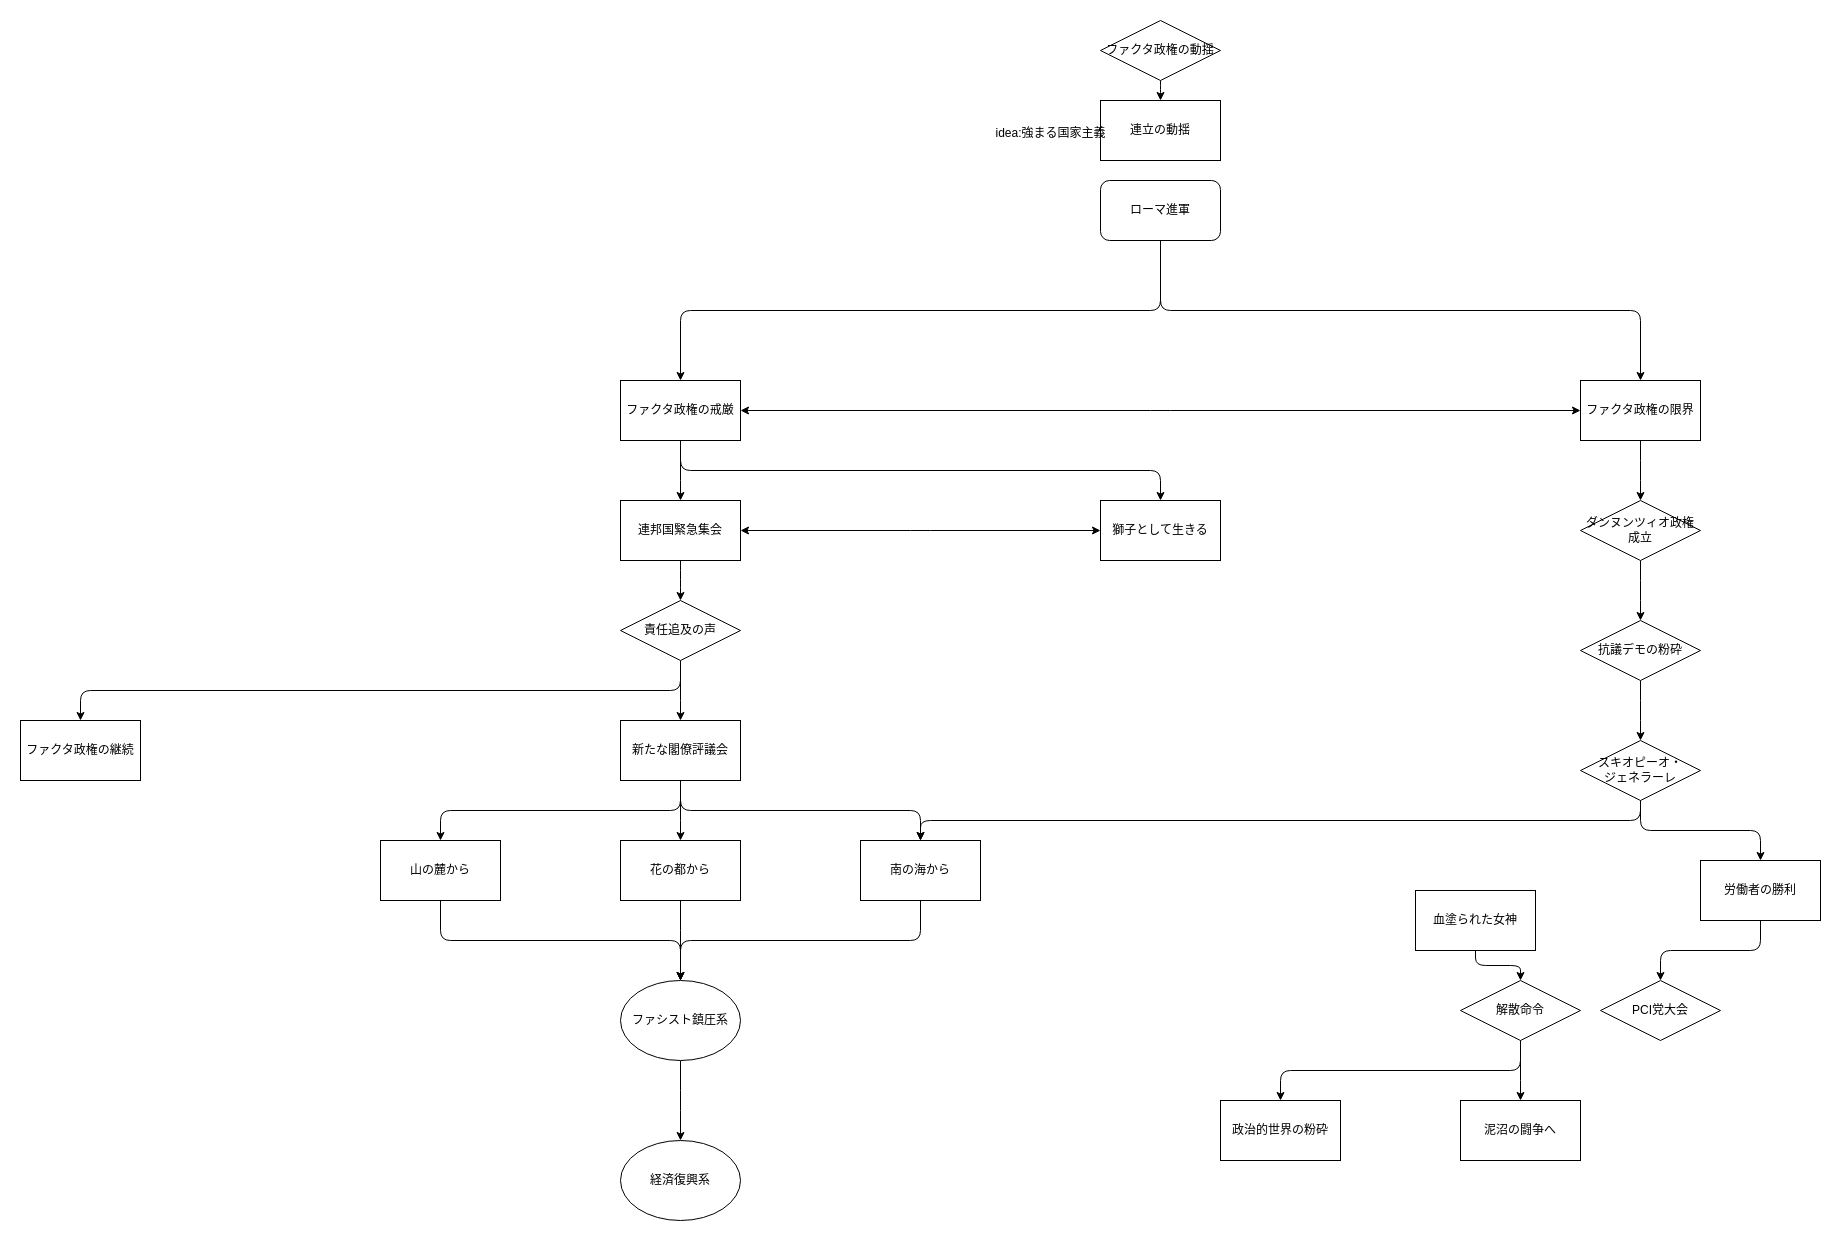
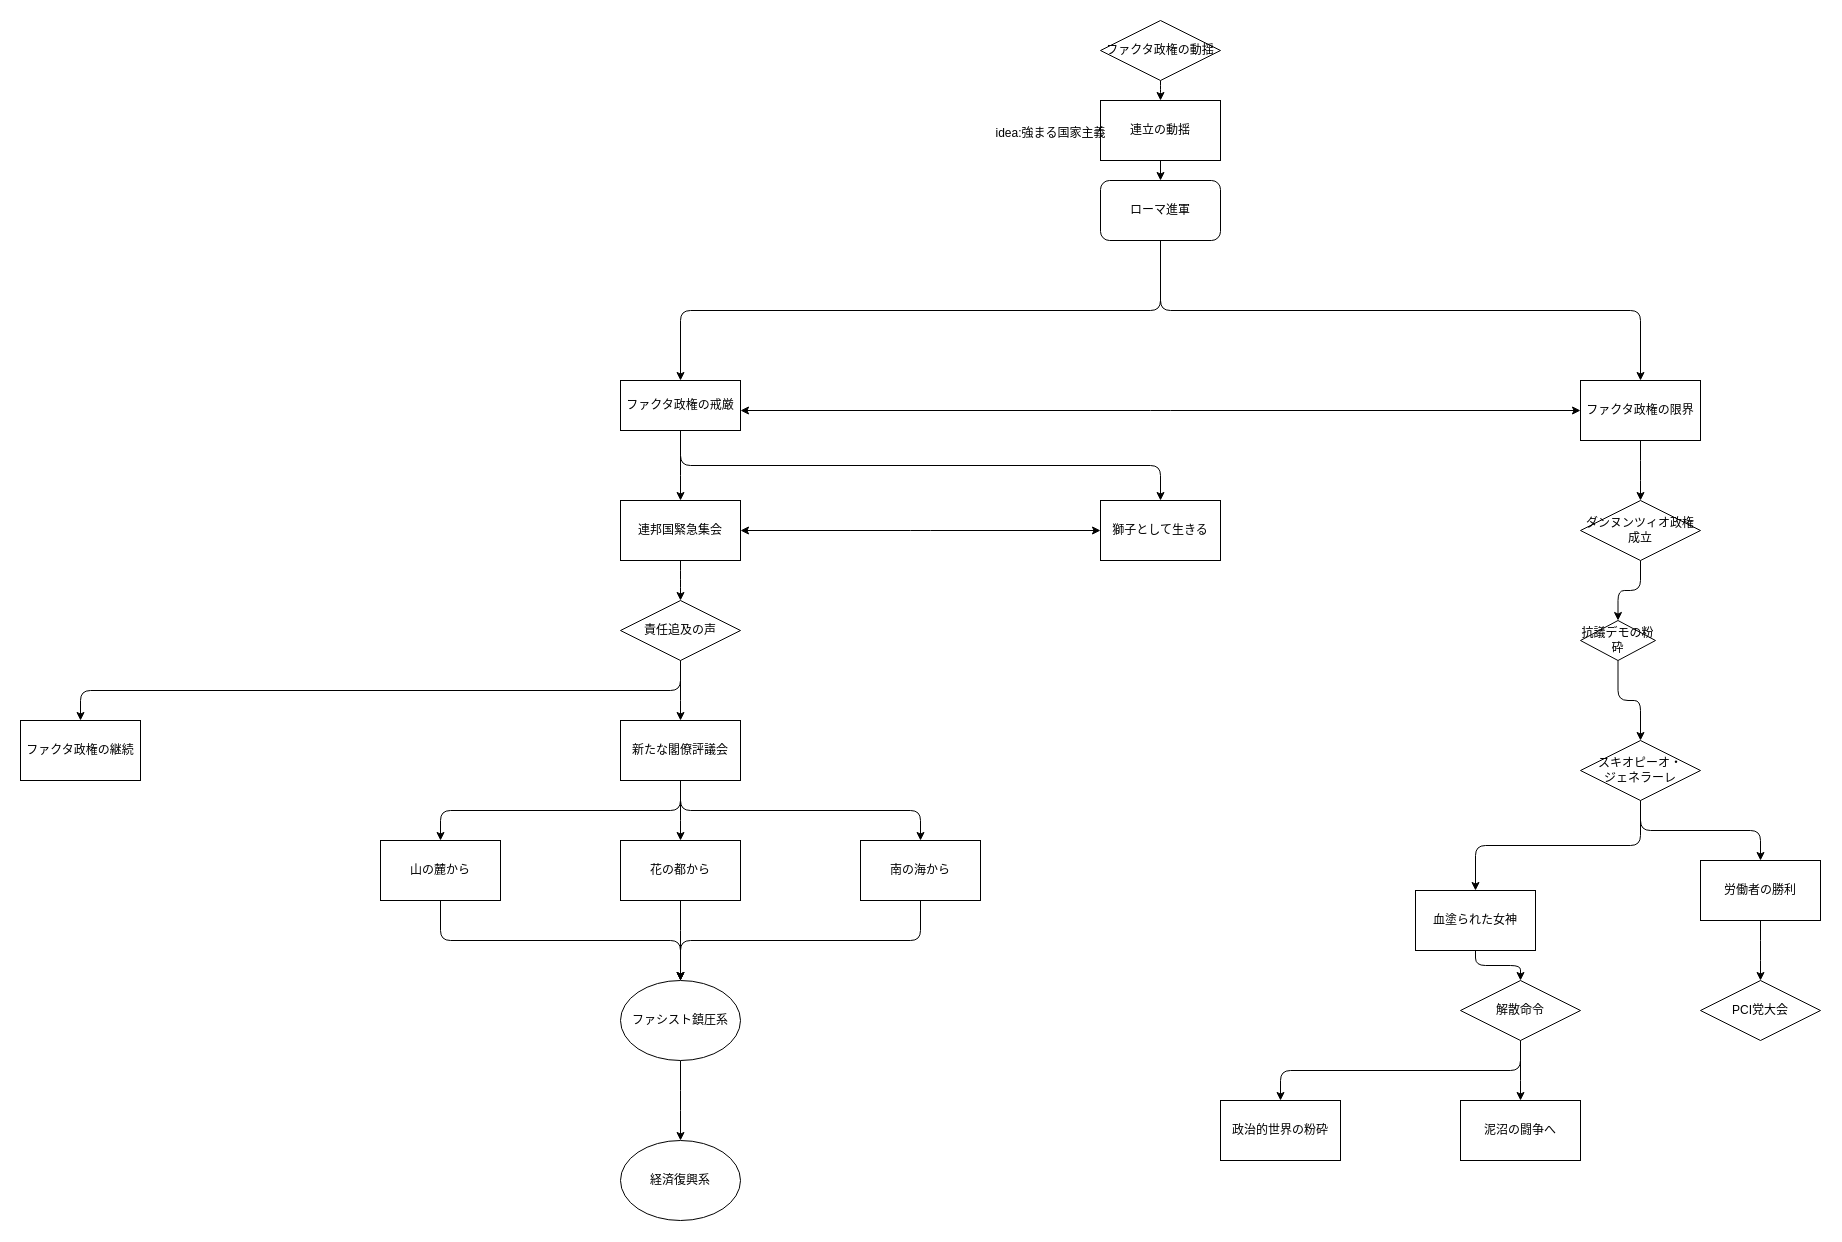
+ <mxCell id="2" style="edgeStyle=none;html=1;entryX=0.5;entryY=0;entryDx=0;entryDy=0;" parent="1" source="3" target="8" edge="1"><mxGeometry relative="1" as="geometry" /></mxCell>
- <mxCell id="12" value="ファクタ政権の戒厳" style="whiteSpace=wrap;html=1;" parent="1" vertex="1"><mxGeometry x="620" y="380" width="120" height="60" as="geometry" /></mxCell>
+ <mxCell id="12" value="ファクタ政権の戒厳" style="whiteSpace=wrap;html=1;" parent="1" vertex="1"><mxGeometry x="620" y="380" width="120" height="50" as="geometry" /></mxCell>
- <mxCell id="39" value="抗議デモの粉砕" style="rhombus;whiteSpace=wrap;html=1;" parent="1" vertex="1"><mxGeometry x="1580" y="620" width="120" height="60" as="geometry" /></mxCell>
+ <mxCell id="39" value="抗議デモの粉砕" style="rhombus;whiteSpace=wrap;html=1;" parent="1" vertex="1"><mxGeometry x="1580" y="620" width="75" height="40" as="geometry" /></mxCell>
- <mxCell id="15" style="edgeStyle=elbowEdgeStyle;elbow=vertical;html=1;" parent="1" source="17" target="33" edge="1"><mxGeometry relative="1" as="geometry" /></mxCell>
+ <mxCell id="15" style="edgeStyle=elbowEdgeStyle;elbow=vertical;html=1;entryX=0.5;entryY=0;entryDx=0;entryDy=0;" parent="1" source="17" target="41" edge="1"><mxGeometry relative="1" as="geometry" /></mxCell>
- <mxCell id="47" value="PCI党大会" style="rhombus;whiteSpace=wrap;html=1;" parent="1" vertex="1"><mxGeometry x="1600" y="980" width="120" height="60" as="geometry" /></mxCell>
+ <mxCell id="47" value="PCI党大会" style="rhombus;whiteSpace=wrap;html=1;" parent="1" vertex="1"><mxGeometry x="1700" y="980" width="120" height="60" as="geometry" /></mxCell>
